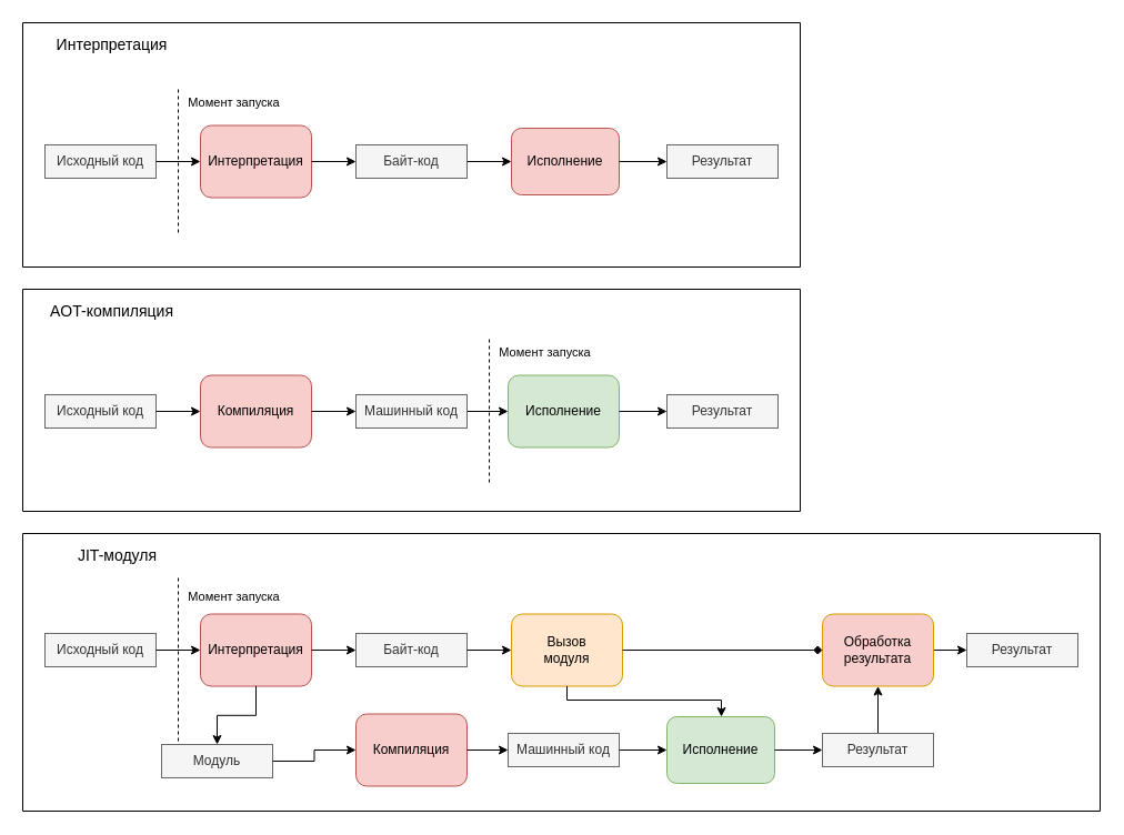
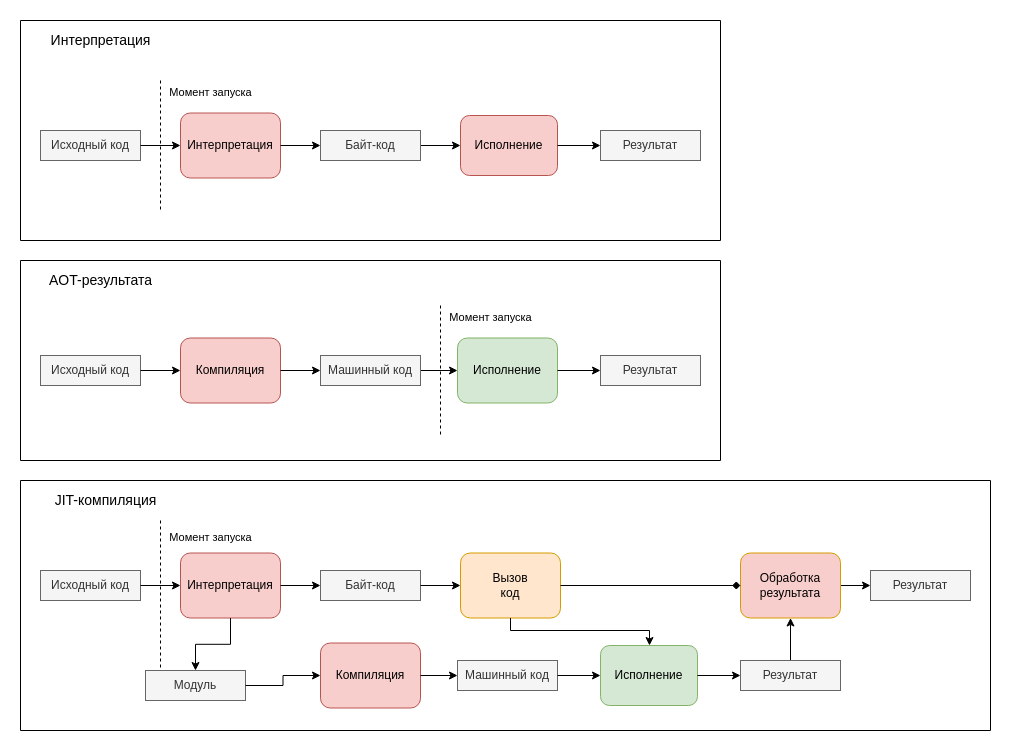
- <mxCell id="25" value="AOT-компиляция" style="text;html=1;align=center;verticalAlign=middle;resizable=0;points=[];autosize=1;strokeColor=none;fillColor=none;fontSize=14;" parent="14" vertex="1"><mxGeometry x="15" y="10" width="130" height="20" as="geometry" /></mxCell>
+ <mxCell id="25" value="AOT-результата" style="text;html=1;align=center;verticalAlign=middle;resizable=0;points=[];autosize=1;strokeColor=none;fillColor=none;fontSize=14;" parent="14" vertex="1"><mxGeometry x="15" y="10" width="130" height="20" as="geometry" /></mxCell>
- <mxCell id="51" value="JIT-модуля" style="text;html=1;align=center;verticalAlign=middle;resizable=0;points=[];autosize=1;strokeColor=none;fillColor=none;fontSize=14;" parent="26" vertex="1"><mxGeometry x="25" y="10" width="120" height="20" as="geometry" /></mxCell>
+ <mxCell id="51" value="JIT-компиляция" style="text;html=1;align=center;verticalAlign=middle;resizable=0;points=[];autosize=1;strokeColor=none;fillColor=none;fontSize=14;" parent="26" vertex="1"><mxGeometry x="25" y="10" width="120" height="20" as="geometry" /></mxCell>
- <mxCell id="40" value="Вызов&lt;br&gt;модуля" style="rounded=1;whiteSpace=wrap;html=1;fillColor=#ffe6cc;strokeColor=#d79b00;" parent="26" vertex="1"><mxGeometry x="440" y="72.5" width="100" height="65" as="geometry" /></mxCell>
+ <mxCell id="40" value="Вызов&lt;br&gt;код" style="rounded=1;whiteSpace=wrap;html=1;fillColor=#ffe6cc;strokeColor=#d79b00;" parent="26" vertex="1"><mxGeometry x="440" y="72.5" width="100" height="65" as="geometry" /></mxCell>
